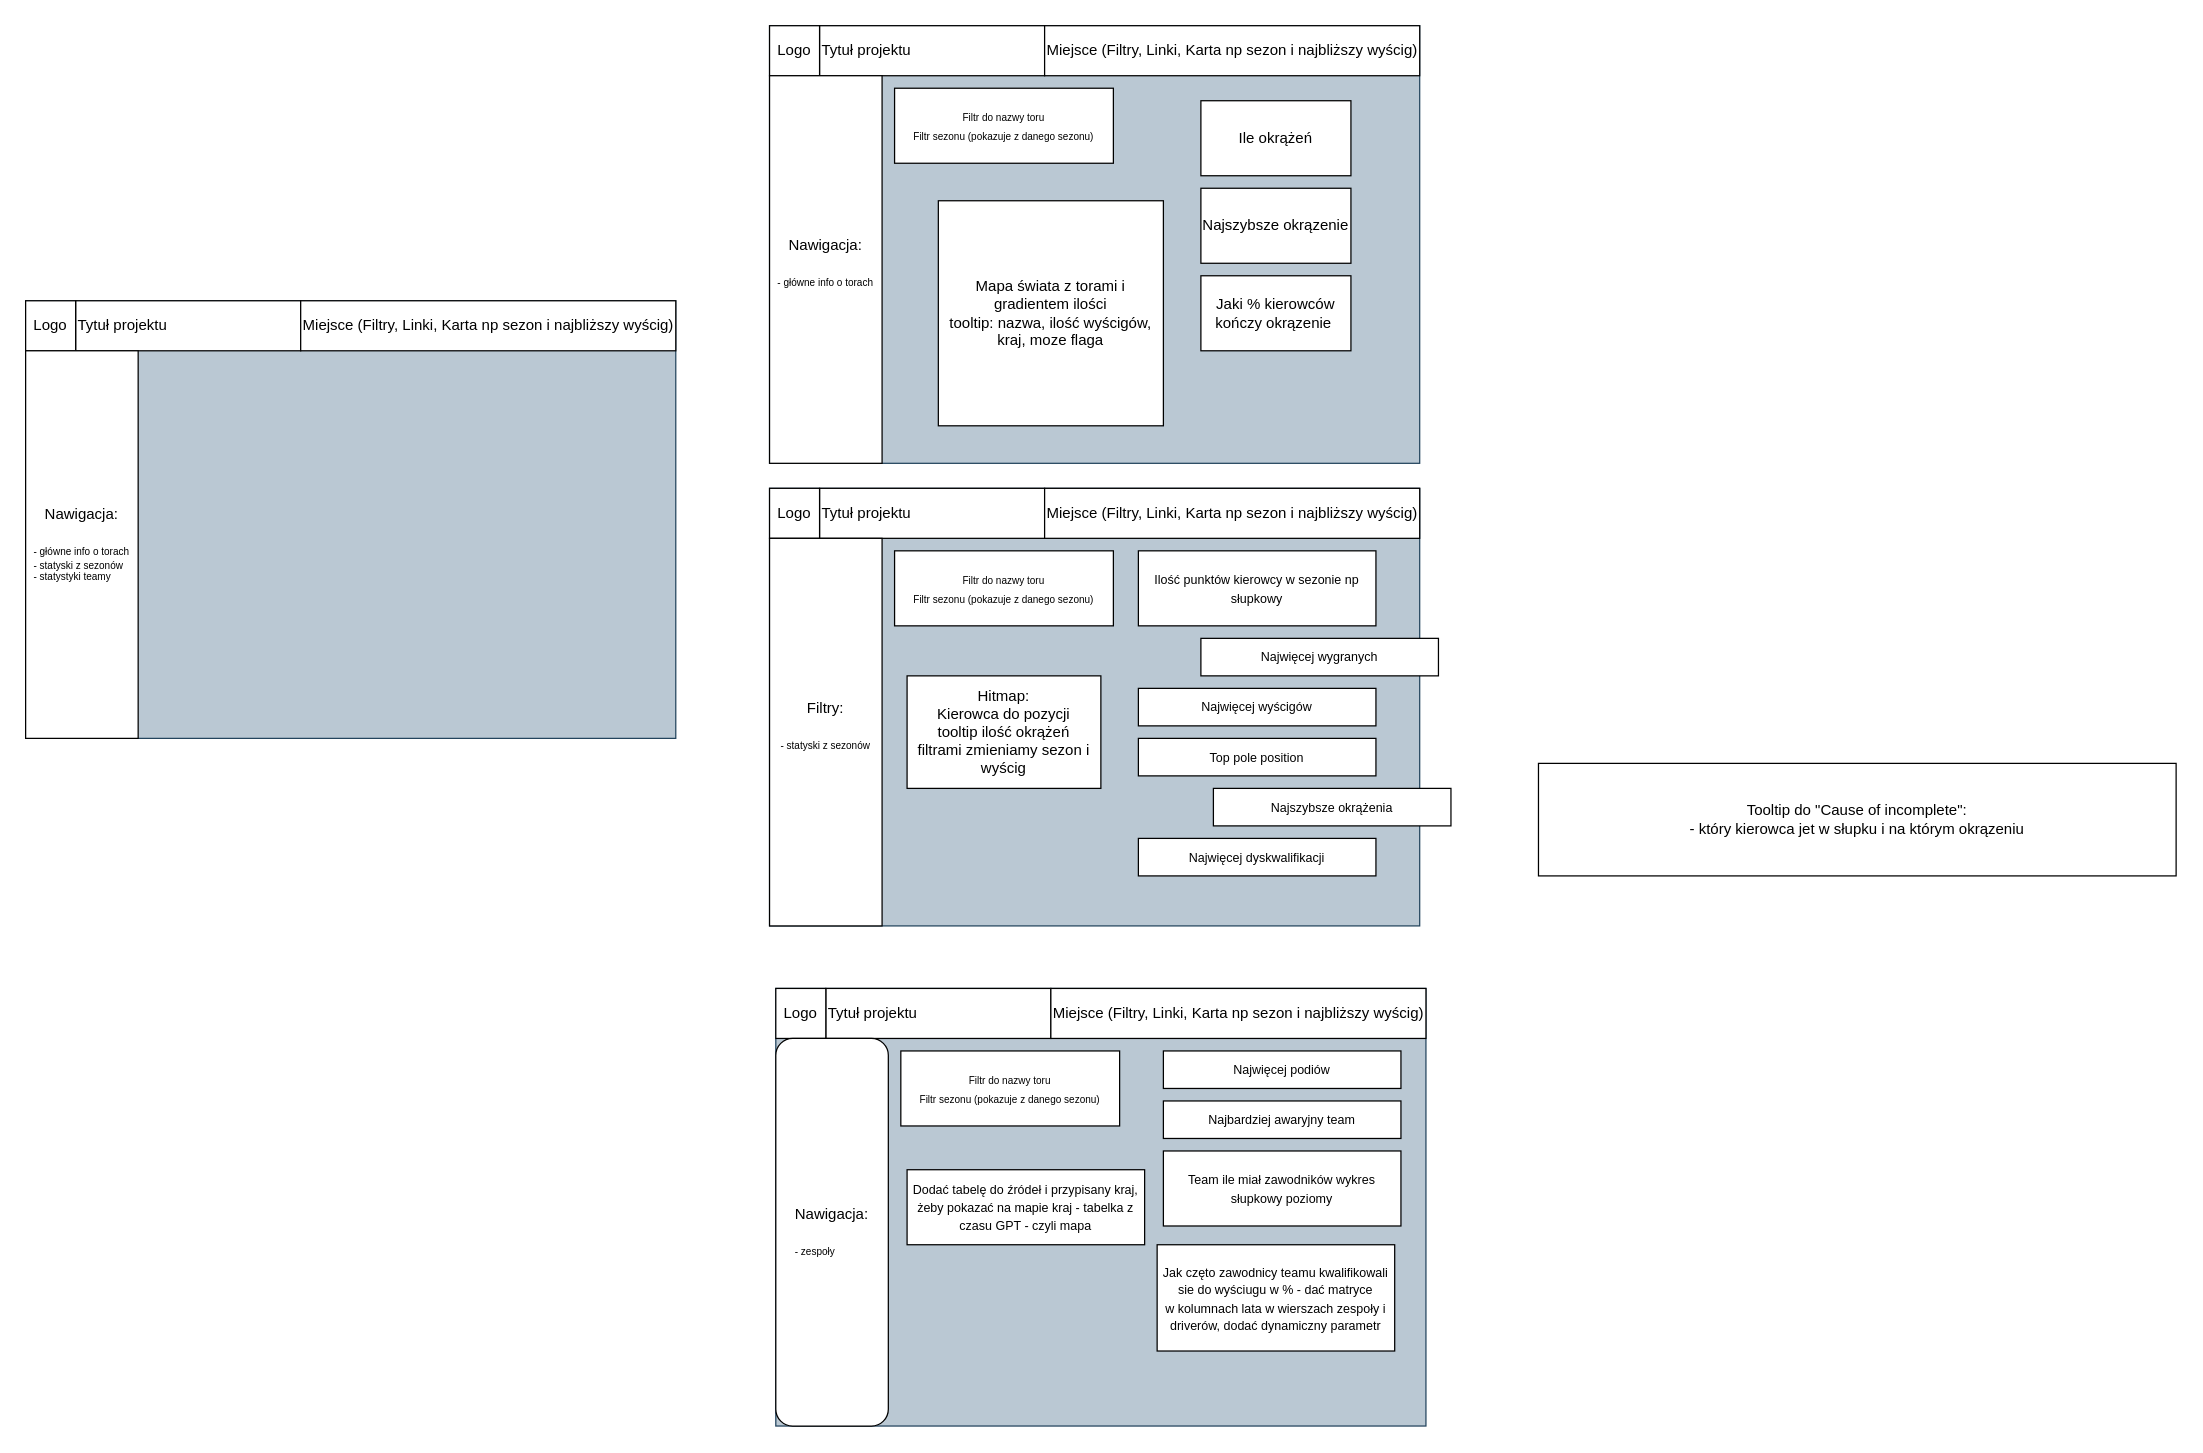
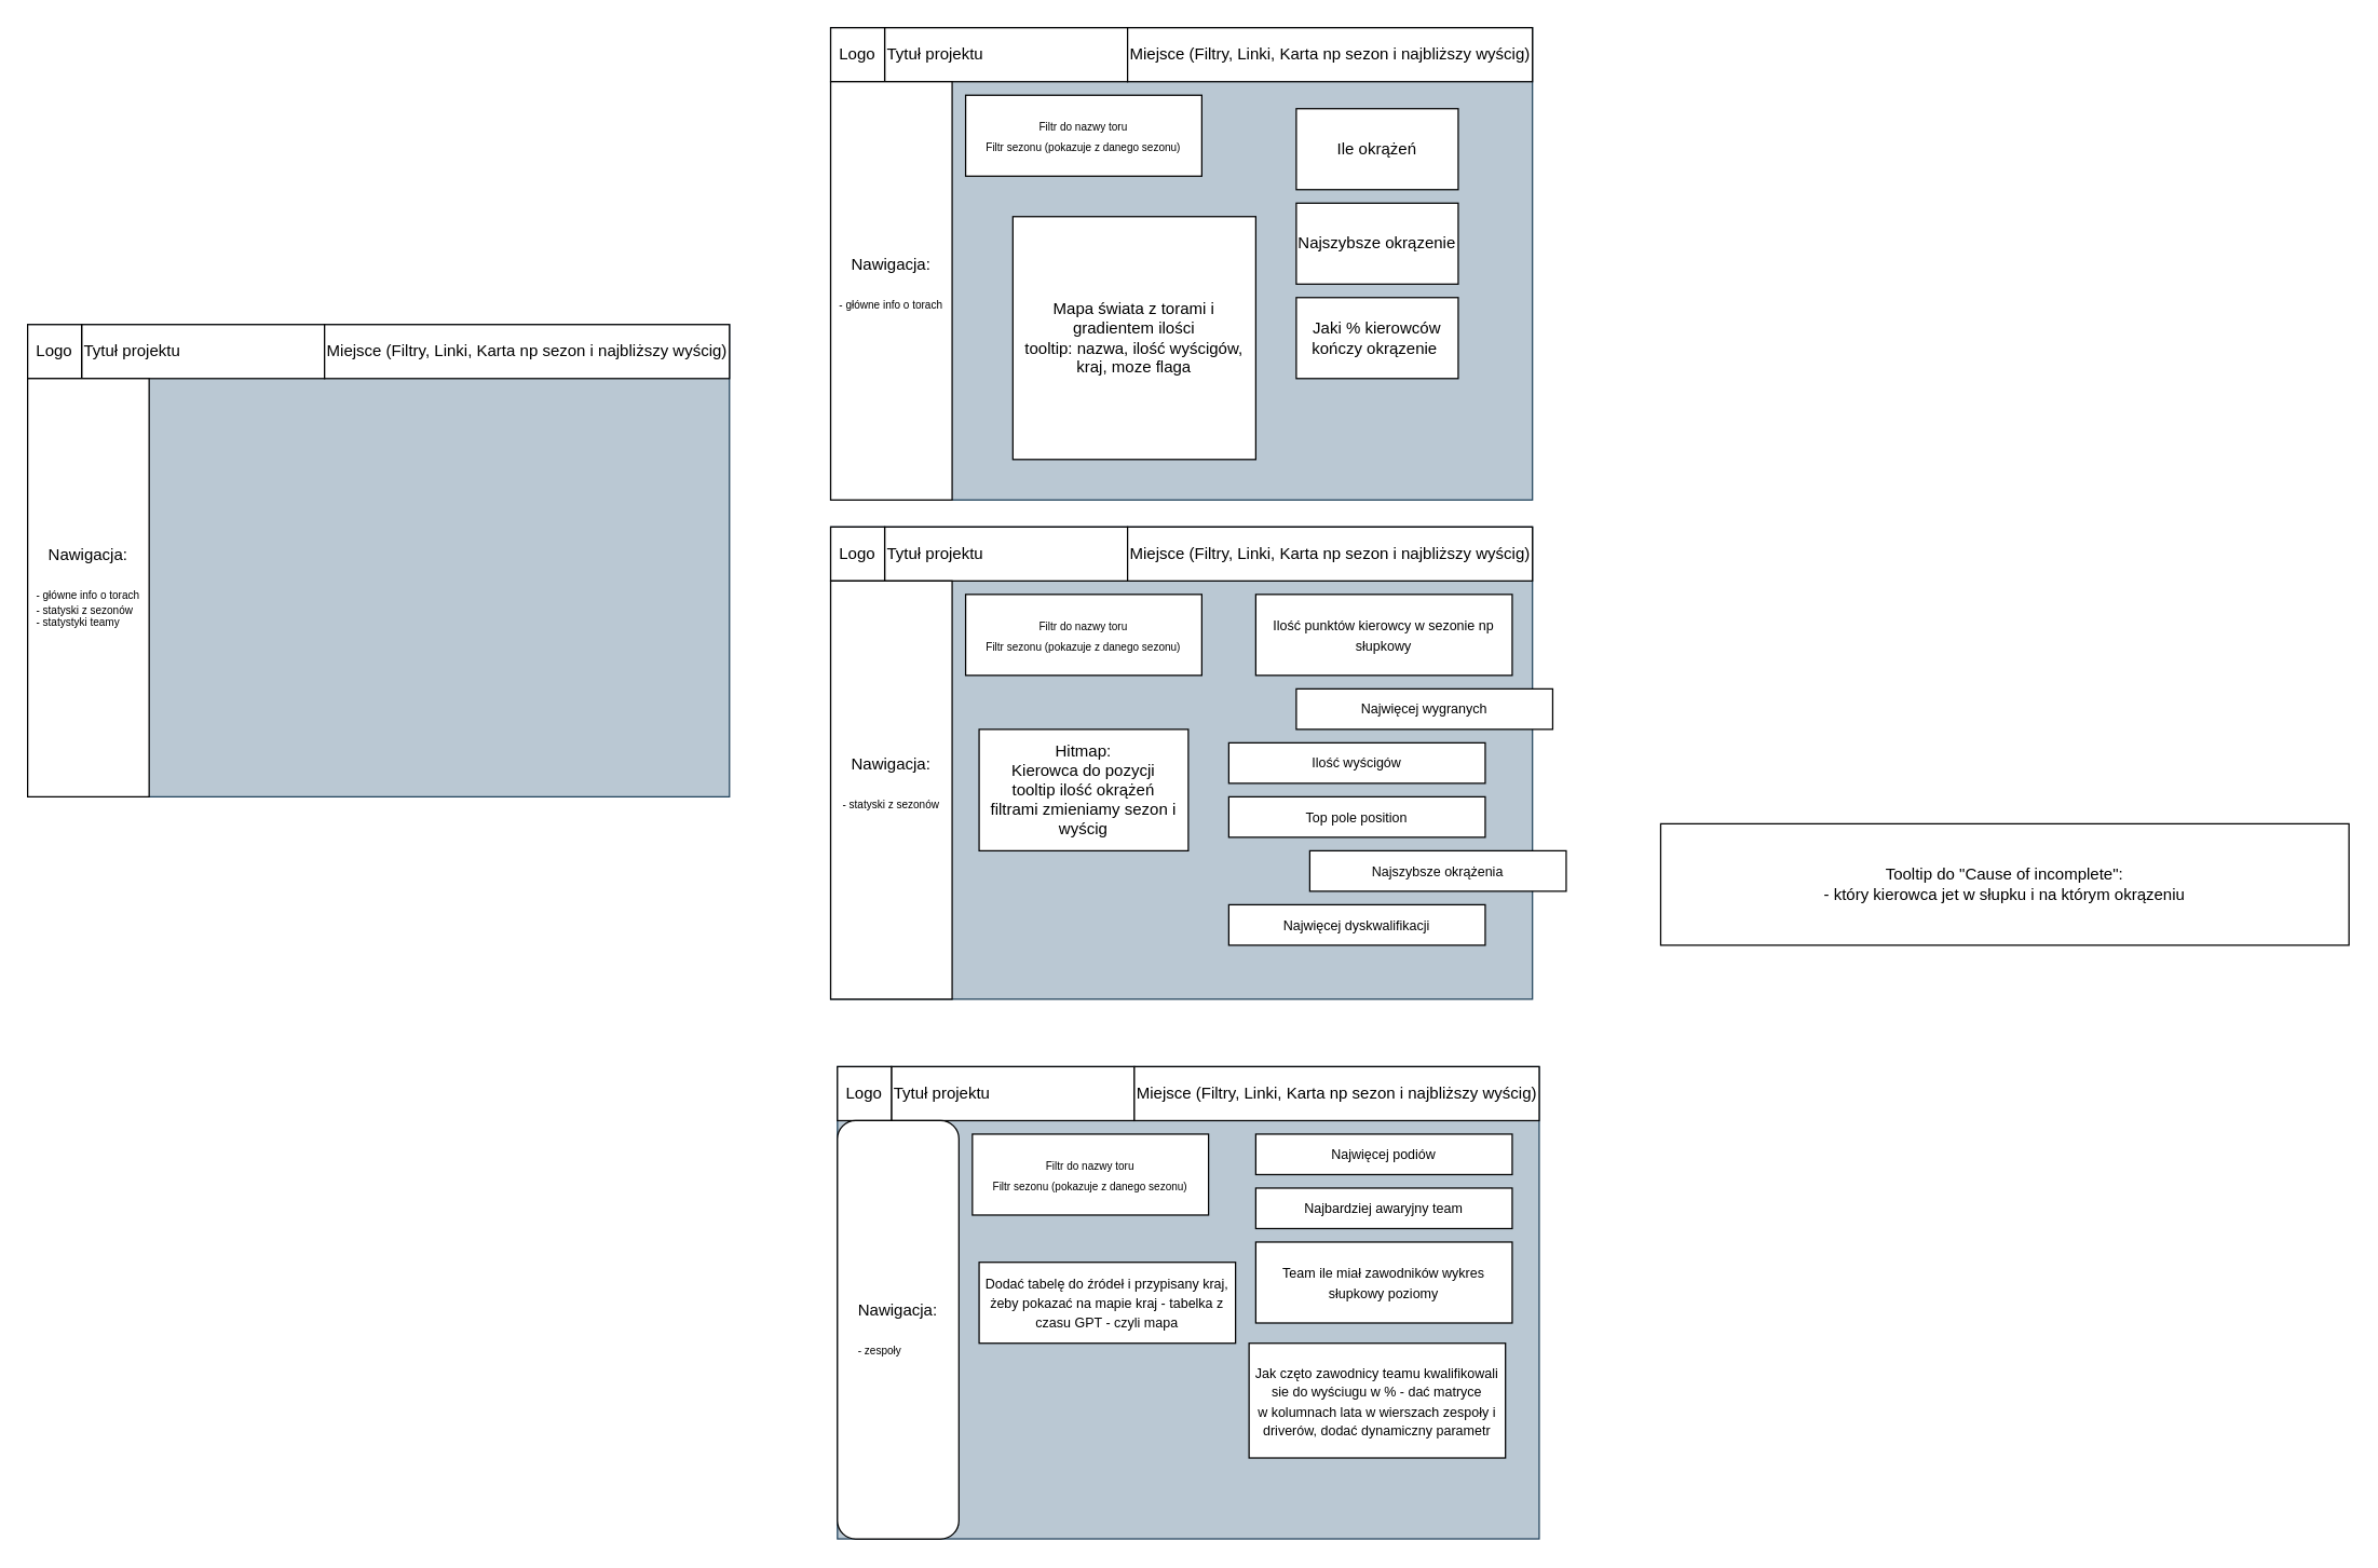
- <mxCell id="24" value="&lt;font style=&quot;font-size: 10px;&quot;&gt;Ilość punktów kierowcy w sezonie np słupkowy&lt;/font&gt;" style="rounded=0;whiteSpace=wrap;html=1;" parent="1" vertex="1"><mxGeometry x="910" y="440" width="190" height="60" as="geometry" /></mxCell>
+ <mxCell id="24" value="&lt;font style=&quot;font-size: 10px;&quot;&gt;Ilość punktów kierowcy w sezonie np słupkowy&lt;/font&gt;" style="rounded=0;whiteSpace=wrap;html=1;" parent="1" vertex="1"><mxGeometry x="930" y="440" width="190" height="60" as="geometry" /></mxCell>
- <mxCell id="26" value="&lt;font style=&quot;font-size: 10px;&quot;&gt;Najwięcej wyścigów&lt;/font&gt;" style="rounded=0;whiteSpace=wrap;html=1;" parent="1" vertex="1"><mxGeometry x="910" y="550" width="190" height="30" as="geometry" /></mxCell>
+ <mxCell id="26" value="&lt;font style=&quot;font-size: 10px;&quot;&gt;Ilość wyścigów&lt;/font&gt;" style="rounded=0;whiteSpace=wrap;html=1;" parent="1" vertex="1"><mxGeometry x="910" y="550" width="190" height="30" as="geometry" /></mxCell>
- <mxCell id="21" value="Filtry:&lt;br&gt;&lt;br&gt;&lt;div style=&quot;text-align: left;&quot;&gt;&lt;span style=&quot;background-color: initial; font-size: 8px;&quot;&gt;- statyski z sezonów&lt;/span&gt;&lt;br&gt;&lt;/div&gt;&lt;font style=&quot;font-size: 8px;&quot;&gt;&lt;div style=&quot;text-align: left;&quot;&gt;&lt;span style=&quot;background-color: initial;&quot;&gt;&amp;nbsp;&lt;/span&gt;&lt;/div&gt;&lt;/font&gt;" style="rounded=0;whiteSpace=wrap;html=1;" parent="1" vertex="1"><mxGeometry x="615" y="430" width="90" height="310" as="geometry" /></mxCell>
+ <mxCell id="21" value="Nawigacja:&lt;br&gt;&lt;br&gt;&lt;div style=&quot;text-align: left;&quot;&gt;&lt;span style=&quot;background-color: initial; font-size: 8px;&quot;&gt;- statyski z sezonów&lt;/span&gt;&lt;br&gt;&lt;/div&gt;&lt;font style=&quot;font-size: 8px;&quot;&gt;&lt;div style=&quot;text-align: left;&quot;&gt;&lt;span style=&quot;background-color: initial;&quot;&gt;&amp;nbsp;&lt;/span&gt;&lt;/div&gt;&lt;/font&gt;" style="rounded=0;whiteSpace=wrap;html=1;" parent="1" vertex="1"><mxGeometry x="615" y="430" width="90" height="310" as="geometry" /></mxCell>
